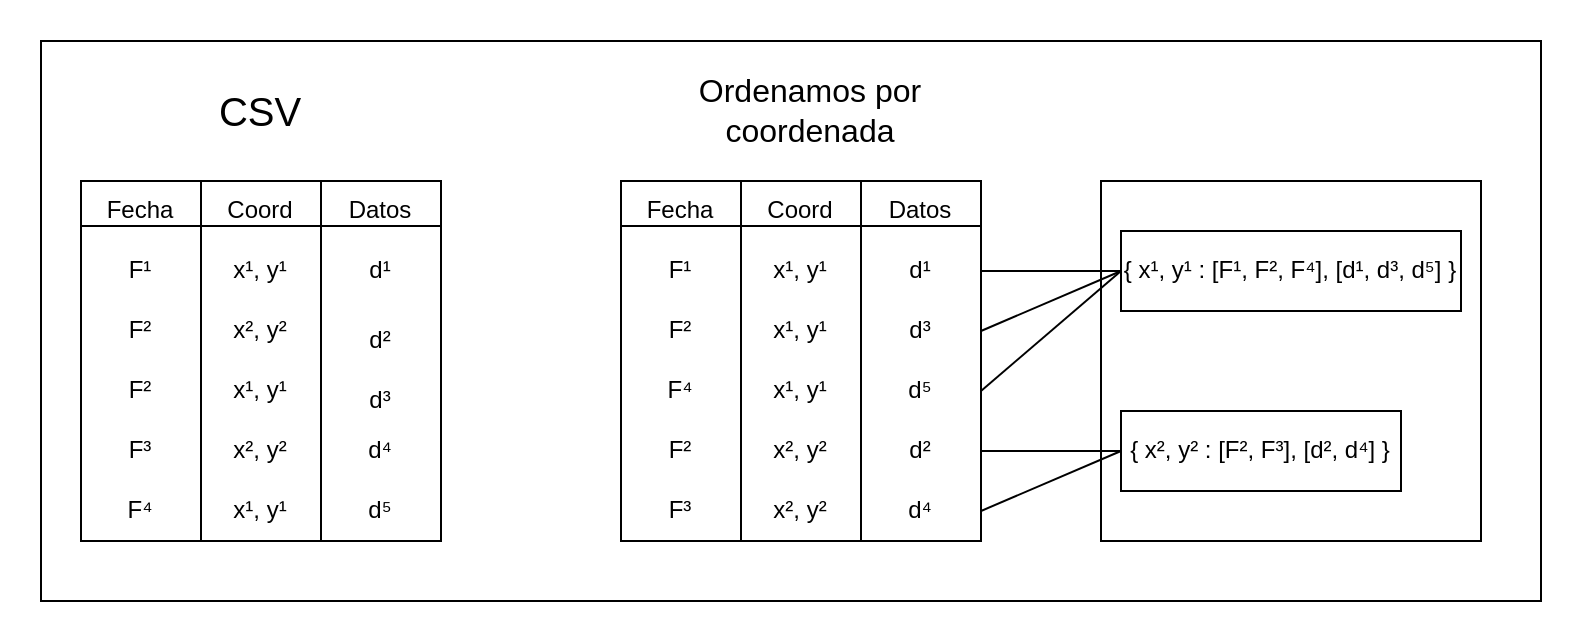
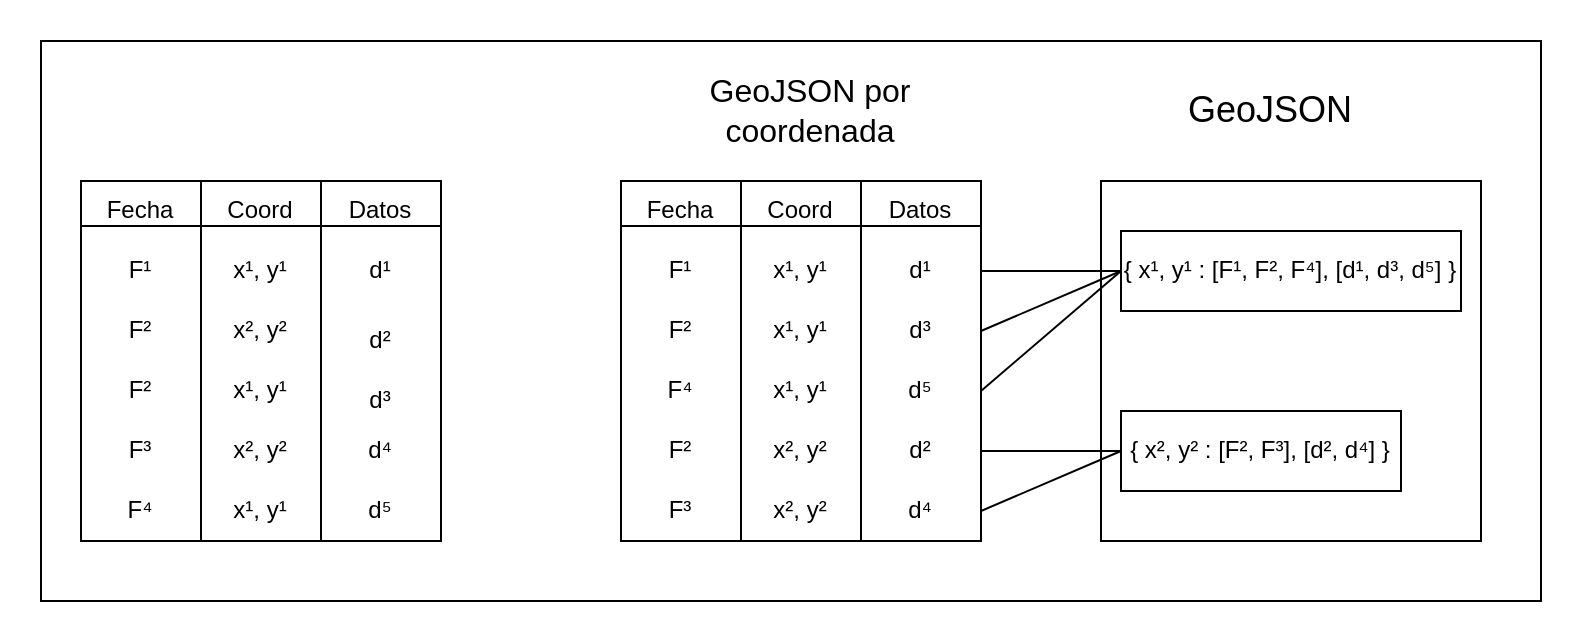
- <mxCell id="25" value="&lt;font style=&quot;font-size: 20px;&quot;&gt;CSV&lt;/font&gt;" style="text;html=1;align=center;verticalAlign=middle;whiteSpace=wrap;rounded=0;" vertex="1" parent="1"><mxGeometry x="100" y="40" width="60" height="30" as="geometry" /></mxCell>
- <mxCell id="26" value="&lt;font style=&quot;font-size: 16px;&quot;&gt;Ordenamos por coordenada&lt;/font&gt;" style="text;html=1;align=center;verticalAlign=middle;whiteSpace=wrap;rounded=0;" vertex="1" parent="1"><mxGeometry x="330" y="30" width="150" height="50" as="geometry" /></mxCell>
+ <mxCell id="26" value="&lt;font style=&quot;font-size: 16px;&quot;&gt;GeoJSON por coordenada&lt;/font&gt;" style="text;html=1;align=center;verticalAlign=middle;whiteSpace=wrap;rounded=0;" vertex="1" parent="1"><mxGeometry x="330" y="30" width="150" height="50" as="geometry" /></mxCell>
+ <mxCell id="52" value="&lt;font style=&quot;font-size: 18px;&quot;&gt;GeoJSON&lt;/font&gt;" style="text;html=1;align=center;verticalAlign=middle;whiteSpace=wrap;rounded=0;" vertex="1" parent="1"><mxGeometry x="560" y="30" width="150" height="50" as="geometry" /></mxCell>
